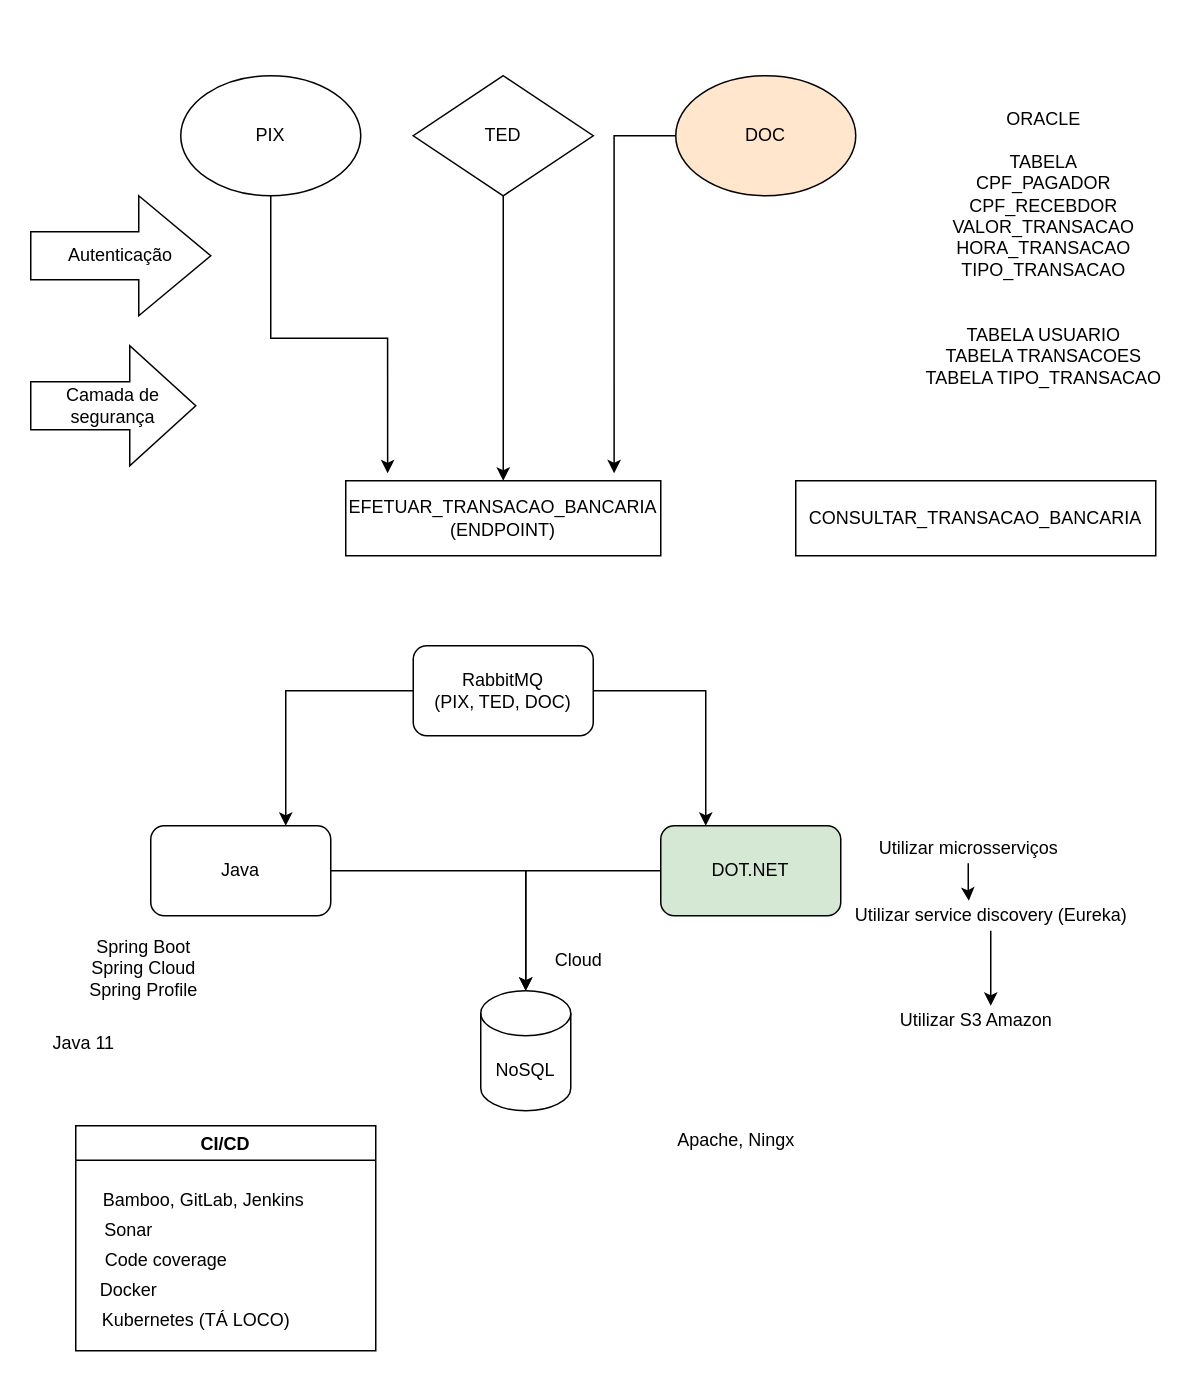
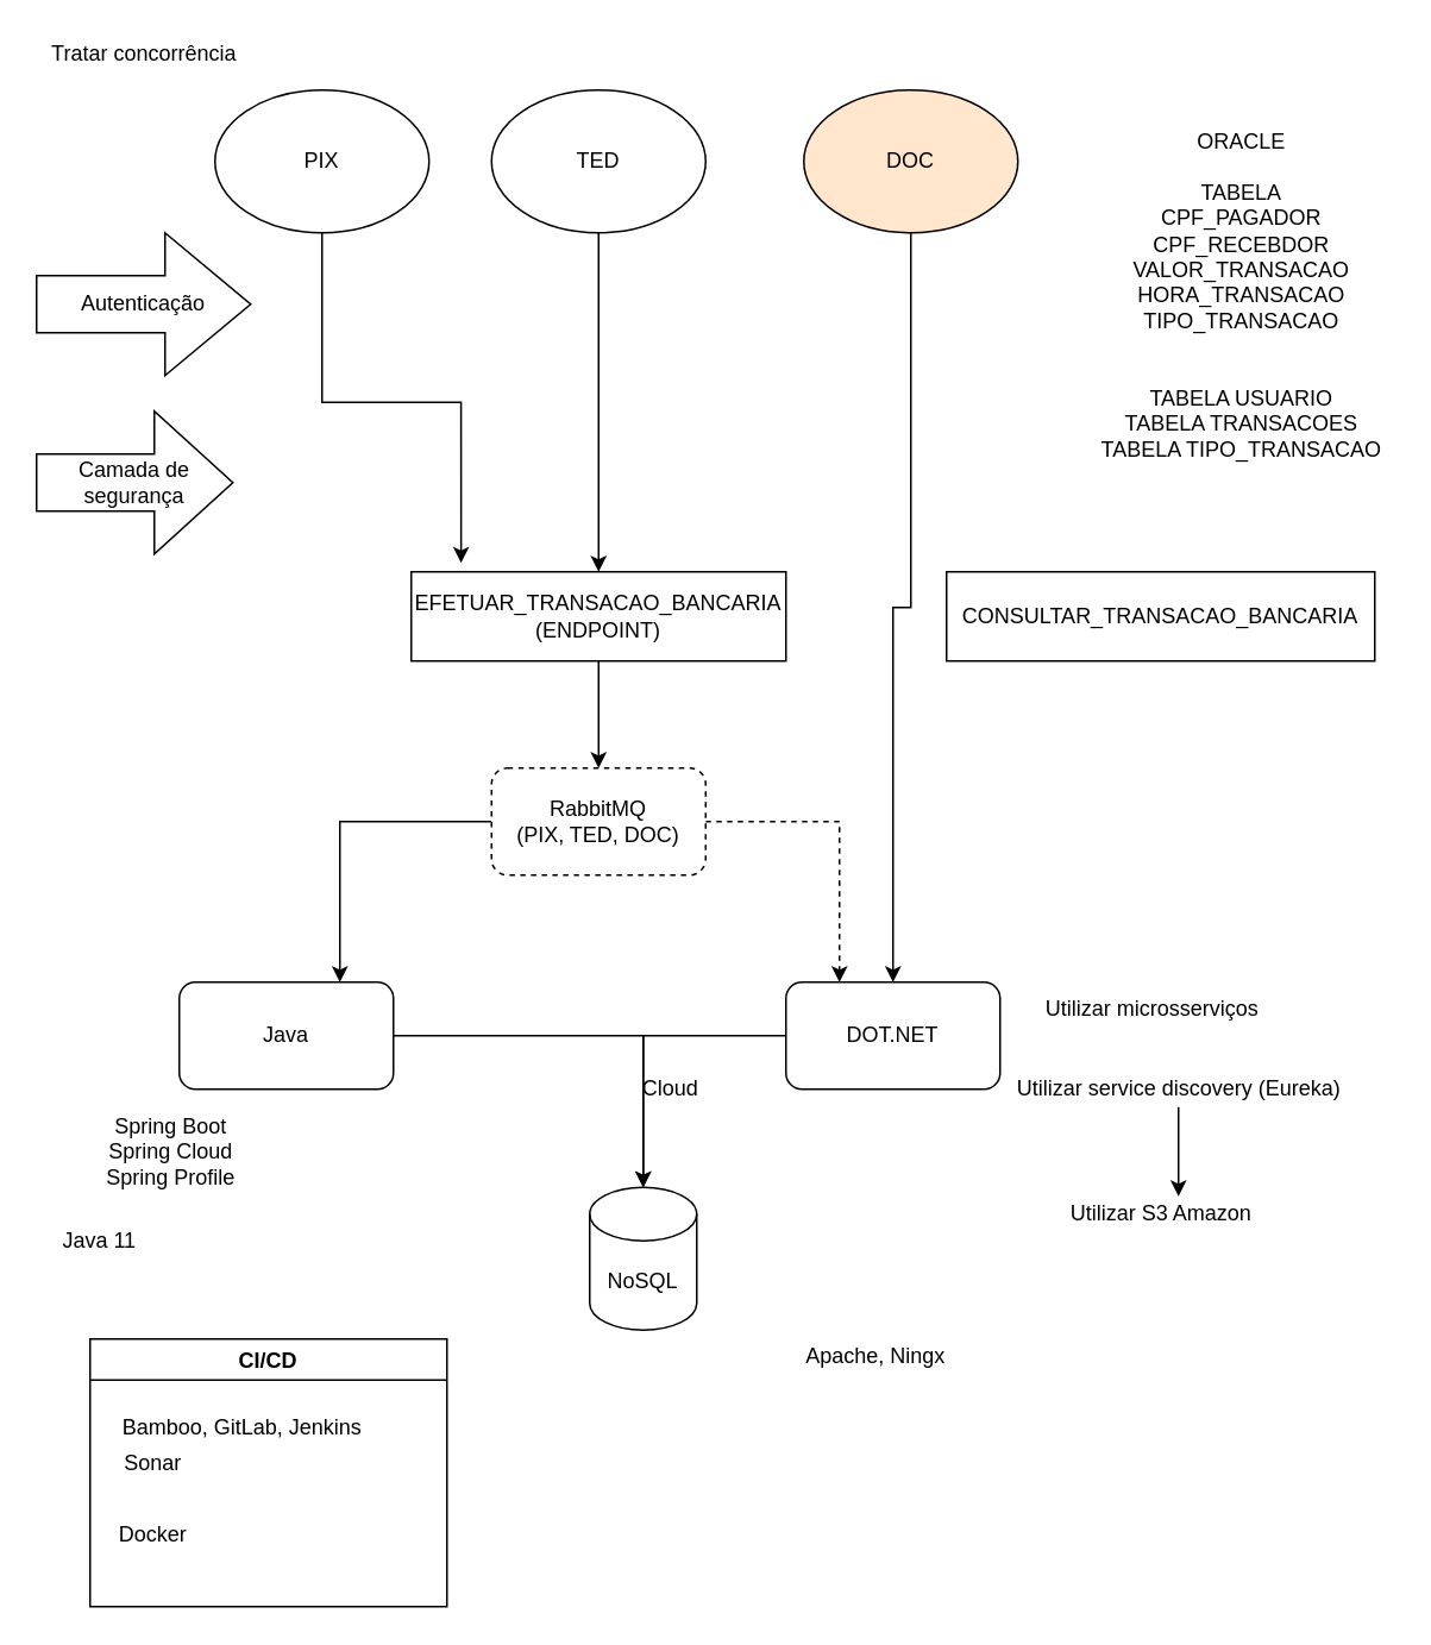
+ <mxCell id="12" value="Tratar concorrência" style="text;html=1;align=center;verticalAlign=middle;resizable=0;points=[];autosize=1;strokeColor=none;fillColor=none;" vertex="1" parent="1"><mxGeometry x="20" y="20" width="120" height="20" as="geometry" /></mxCell>
- <mxCell id="7" value="TED" style="rhombus;whiteSpace=wrap;html=1;" vertex="1" parent="1"><mxGeometry x="275" y="50" width="120" height="80" as="geometry" /></mxCell>
+ <mxCell id="7" value="TED" style="ellipse;whiteSpace=wrap;html=1;" vertex="1" parent="1"><mxGeometry x="275" y="50" width="120" height="80" as="geometry" /></mxCell>
- <mxCell id="8" style="edgeStyle=orthogonalEdgeStyle;rounded=0;orthogonalLoop=1;jettySize=auto;html=1;entryX=0.852;entryY=-0.1;entryDx=0;entryDy=0;entryPerimeter=0;" edge="1" parent="1" source="9" target="3"><mxGeometry relative="1" as="geometry" /></mxCell>
+ <mxCell id="8" style="edgeStyle=orthogonalEdgeStyle;rounded=0;orthogonalLoop=1;jettySize=auto;html=1;" edge="1" parent="1" source="9" target="16"><mxGeometry relative="1" as="geometry" /></mxCell>
+ <mxCell id="2" style="edgeStyle=orthogonalEdgeStyle;rounded=0;orthogonalLoop=1;jettySize=auto;html=1;" edge="1" parent="1" source="3" target="19"><mxGeometry relative="1" as="geometry"><mxPoint x="335" y="430" as="targetPoint" /></mxGeometry></mxCell>
- <mxCell id="19" value="&lt;div&gt;RabbitMQ&lt;/div&gt;&lt;div&gt;(PIX, TED, DOC)&lt;br&gt;&lt;/div&gt;" style="rounded=1;whiteSpace=wrap;html=1;" vertex="1" parent="1"><mxGeometry x="275" y="430" width="120" height="60" as="geometry" /></mxCell>
+ <mxCell id="19" value="&lt;div&gt;RabbitMQ&lt;/div&gt;&lt;div&gt;(PIX, TED, DOC)&lt;br&gt;&lt;/div&gt;" style="rounded=1;whiteSpace=wrap;html=1;dashed=1;" vertex="1" parent="1"><mxGeometry x="275" y="430" width="120" height="60" as="geometry" /></mxCell>
- <mxCell id="18" style="edgeStyle=orthogonalEdgeStyle;rounded=0;orthogonalLoop=1;jettySize=auto;html=1;entryX=0.25;entryY=0;entryDx=0;entryDy=0;" edge="1" parent="1" source="19" target="16"><mxGeometry relative="1" as="geometry" /></mxCell>
+ <mxCell id="18" style="edgeStyle=orthogonalEdgeStyle;rounded=0;orthogonalLoop=1;jettySize=auto;html=1;entryX=0.25;entryY=0;entryDx=0;entryDy=0;dashed=1;" edge="1" parent="1" source="19" target="16"><mxGeometry relative="1" as="geometry" /></mxCell>
- <mxCell id="16" value="DOT.NET" style="rounded=1;whiteSpace=wrap;html=1;fillColor=#d5e8d4;" vertex="1" parent="1"><mxGeometry x="440" y="550" width="120" height="60" as="geometry" /></mxCell>
+ <mxCell id="16" value="DOT.NET" style="rounded=1;whiteSpace=wrap;html=1;" vertex="1" parent="1"><mxGeometry x="440" y="550" width="120" height="60" as="geometry" /></mxCell>
- <mxCell id="22" style="edgeStyle=orthogonalEdgeStyle;rounded=0;orthogonalLoop=1;jettySize=auto;html=1;entryX=0.427;entryY=0;entryDx=0;entryDy=0;entryPerimeter=0;" edge="1" parent="1" source="23" target="29"><mxGeometry relative="1" as="geometry" /></mxCell>
- <mxCell id="24" value="Cloud" style="text;html=1;align=center;verticalAlign=middle;resizable=0;points=[];autosize=1;strokeColor=none;fillColor=none;" vertex="1" parent="1"><mxGeometry x="360" y="630" width="50" height="20" as="geometry" /></mxCell>
+ <mxCell id="24" value="Cloud" style="text;html=1;align=center;verticalAlign=middle;resizable=0;points=[];autosize=1;strokeColor=none;fillColor=none;" vertex="1" parent="1"><mxGeometry x="350" y="600" width="50" height="20" as="geometry" /></mxCell>
- <mxCell id="20" value="NoSQL" style="shape=cylinder3;whiteSpace=wrap;html=1;boundedLbl=1;backgroundOutline=1;size=15;" vertex="1" parent="1"><mxGeometry x="320" y="660" width="60" height="80" as="geometry" /></mxCell>
+ <mxCell id="20" value="NoSQL" style="shape=cylinder3;whiteSpace=wrap;html=1;boundedLbl=1;backgroundOutline=1;size=15;" vertex="1" parent="1"><mxGeometry x="330" y="665" width="60" height="80" as="geometry" /></mxCell>
- <mxCell id="33" value="Code coverage" style="text;html=1;align=center;verticalAlign=middle;resizable=0;points=[];autosize=1;strokeColor=none;fillColor=none;" vertex="1" parent="30"><mxGeometry x="10" y="80" width="100" height="20" as="geometry" /></mxCell>
- <mxCell id="35" value="Kubernetes (TÁ LOCO)" style="text;html=1;align=center;verticalAlign=middle;resizable=0;points=[];autosize=1;strokeColor=none;fillColor=none;" vertex="1" parent="30"><mxGeometry x="10" y="120" width="140" height="20" as="geometry" /></mxCell>
